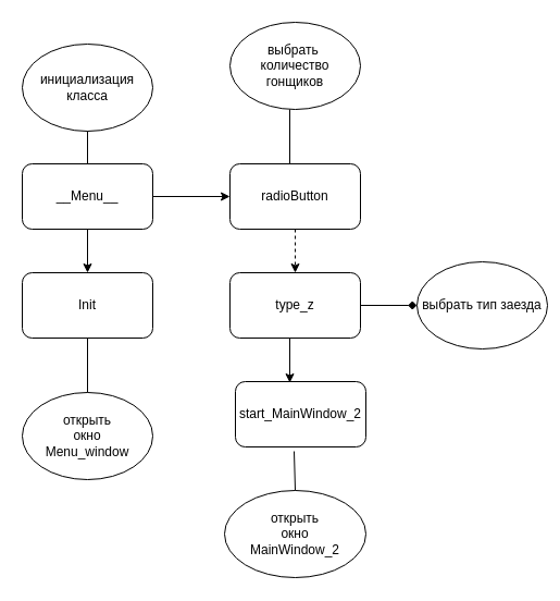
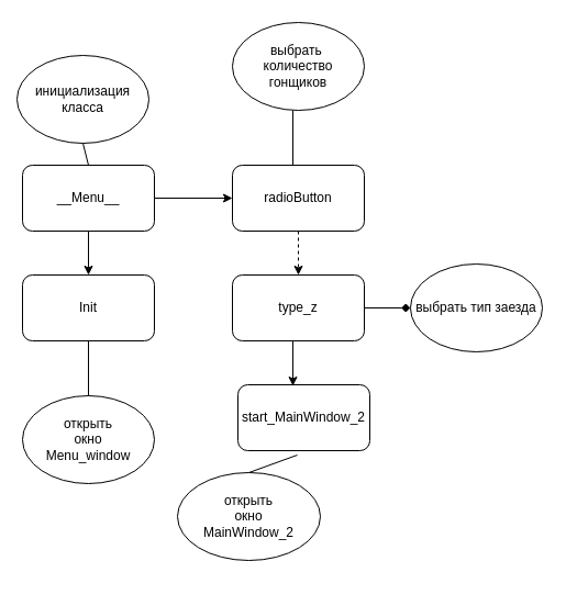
- <mxCell id="5" value="инициализация&lt;br&gt;класса" style="ellipse;whiteSpace=wrap;html=1;" vertex="1" parent="1"><mxGeometry x="20" y="40" width="120" height="80" as="geometry" /></mxCell>
+ <mxCell id="5" value="инициализация&lt;br&gt;класса" style="ellipse;whiteSpace=wrap;html=1;" vertex="1" parent="1"><mxGeometry x="15" y="50" width="120" height="80" as="geometry" /></mxCell>
- <mxCell id="16" value="выбрать тип заезда" style="ellipse;whiteSpace=wrap;html=1;" vertex="1" parent="1"><mxGeometry x="383" y="240" width="120" height="80" as="geometry" /></mxCell>
+ <mxCell id="16" value="выбрать тип заезда" style="ellipse;whiteSpace=wrap;html=1;" vertex="1" parent="1"><mxGeometry x="373" y="240" width="120" height="80" as="geometry" /></mxCell>
- <mxCell id="6" value="открыть&lt;br&gt;окно&lt;br&gt;MainWindow_2" style="ellipse;whiteSpace=wrap;html=1;" vertex="1" parent="1"><mxGeometry x="206" y="450" width="130" height="80" as="geometry" /></mxCell>
+ <mxCell id="6" value="открыть&lt;br&gt;окно&lt;br&gt;MainWindow_2" style="ellipse;whiteSpace=wrap;html=1;" vertex="1" parent="1"><mxGeometry x="161" y="430" width="130" height="80" as="geometry" /></mxCell>
